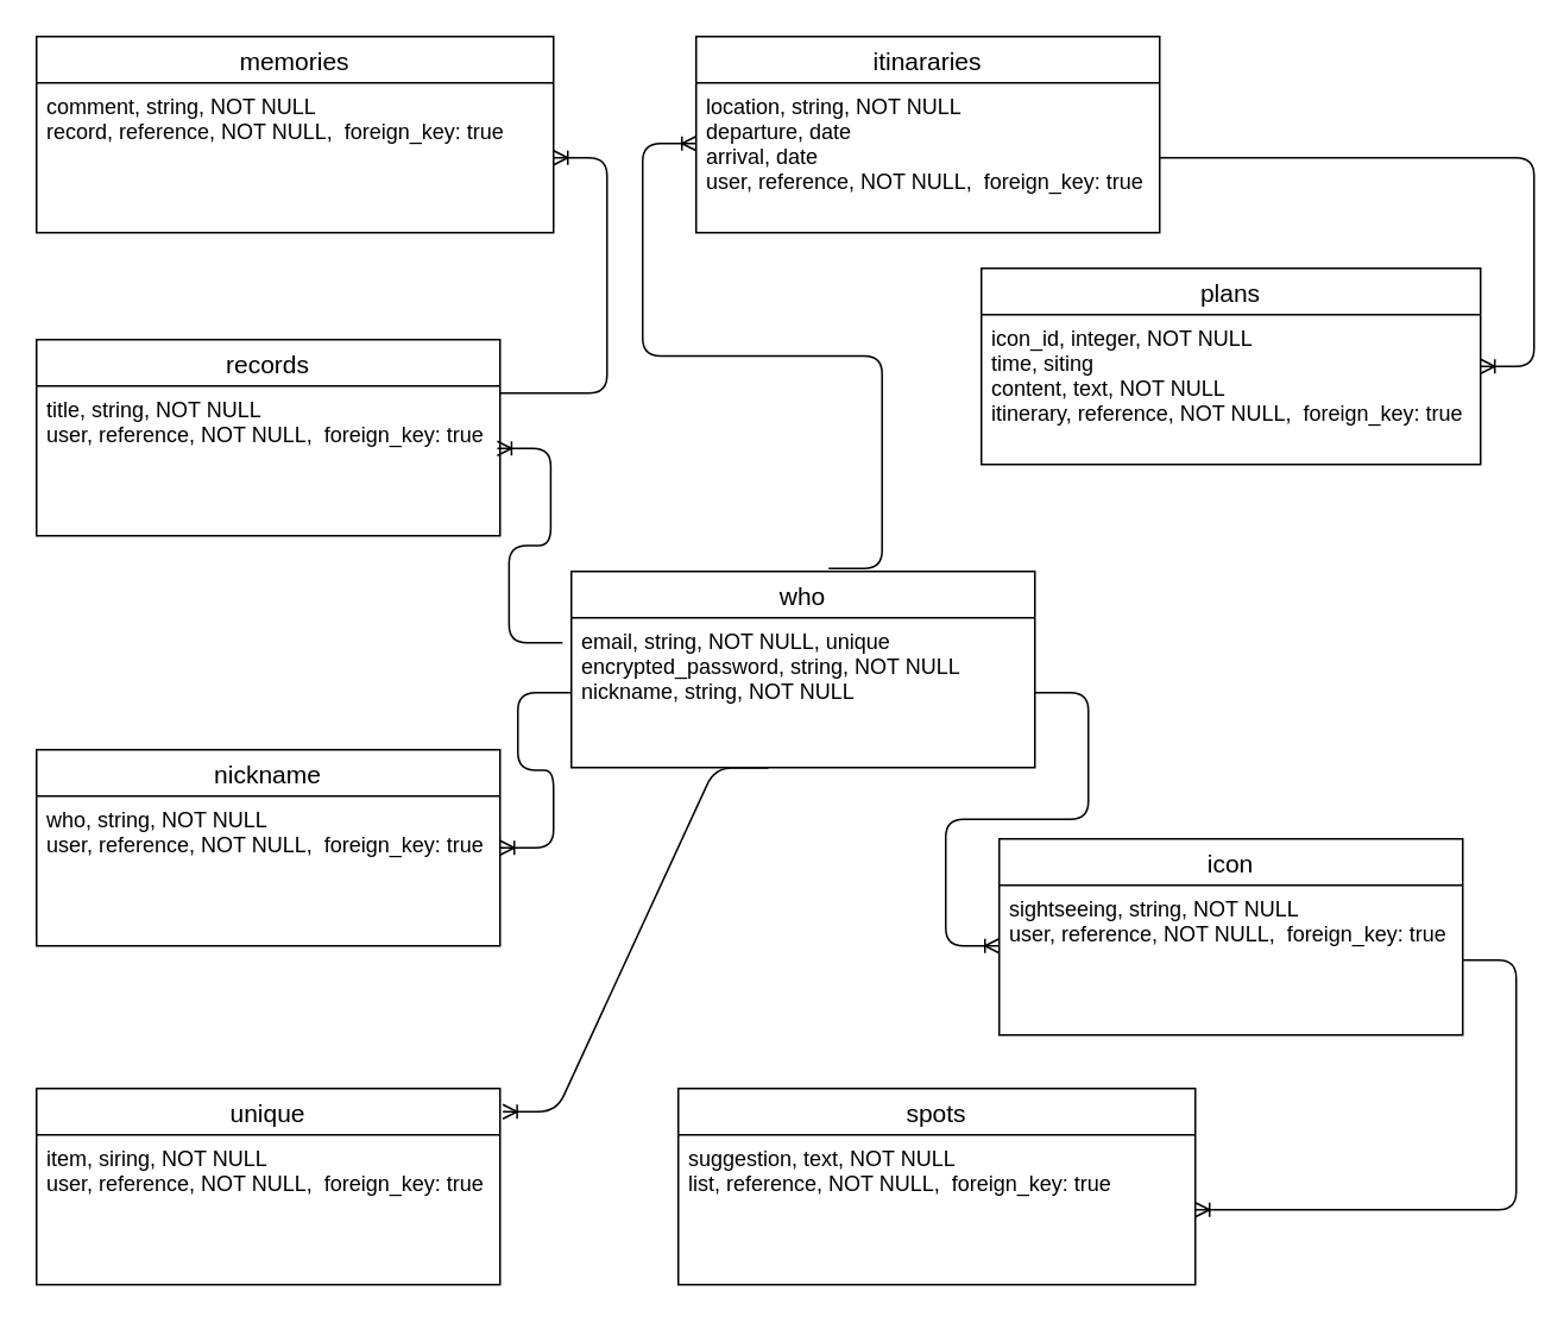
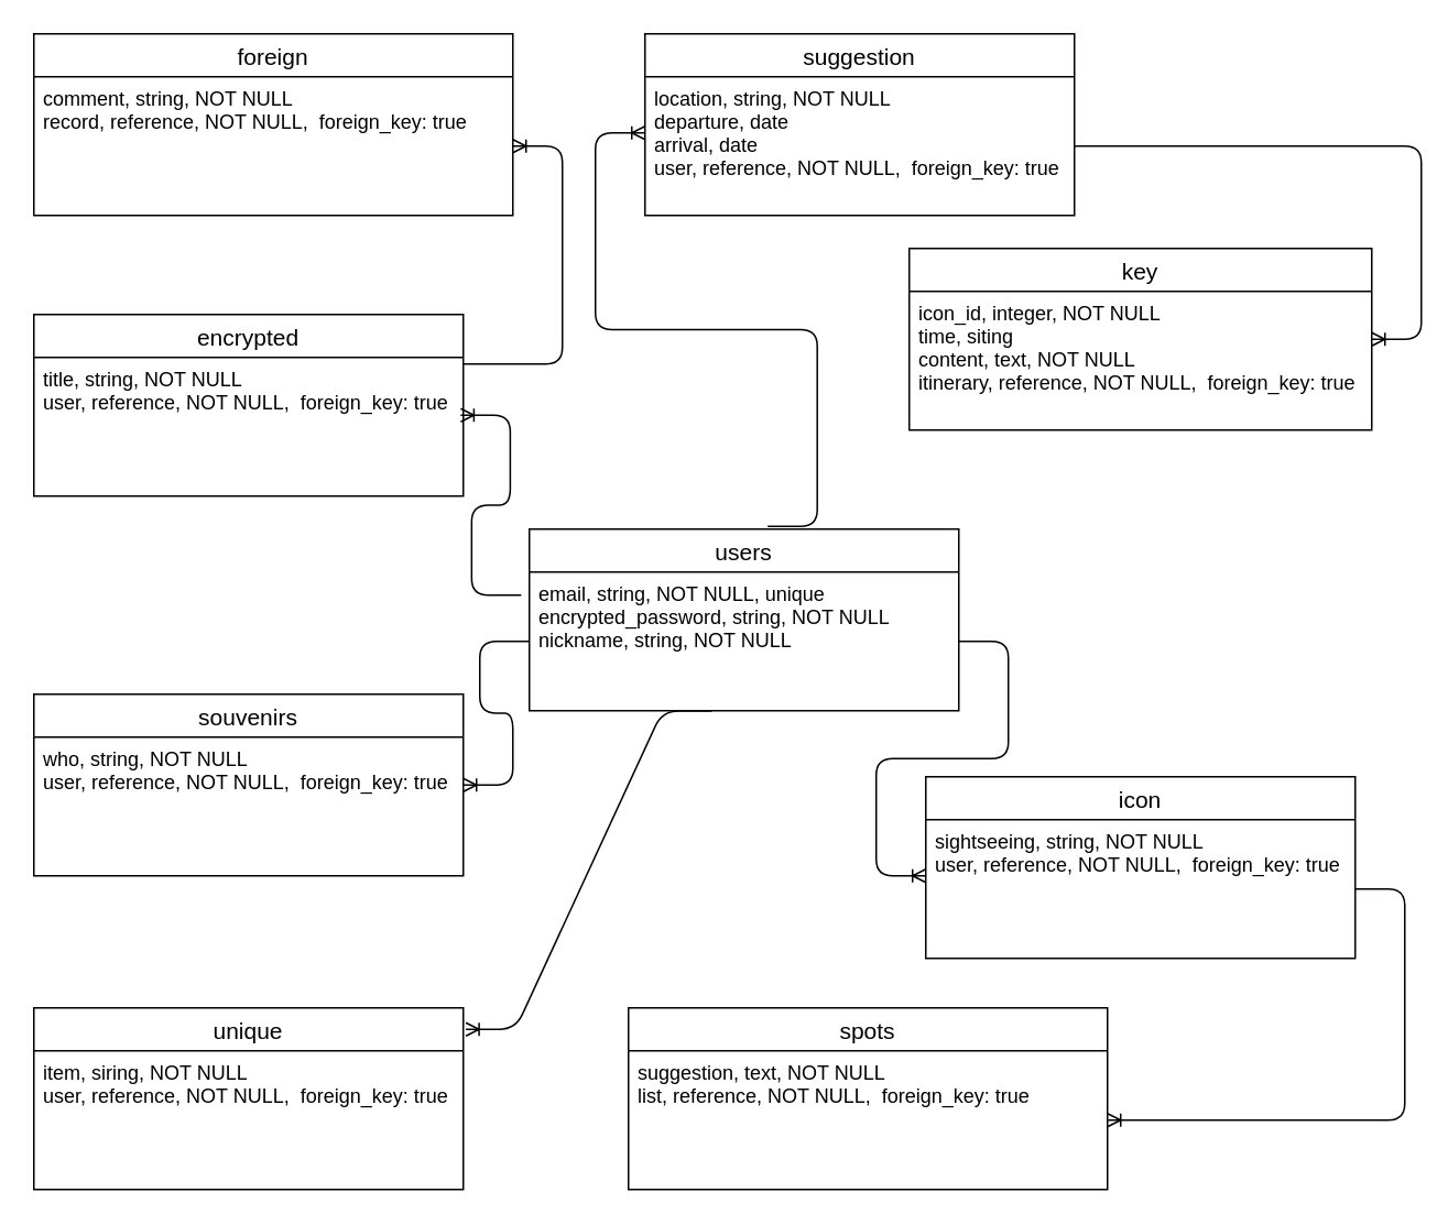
- <mxCell id="6" value="memories" style="swimlane;fontStyle=0;childLayout=stackLayout;horizontal=1;startSize=26;horizontalStack=0;resizeParent=1;resizeParentMax=0;resizeLast=0;collapsible=1;marginBottom=0;align=center;fontSize=14;" parent="1" vertex="1"><mxGeometry y="20" width="290" height="110" as="geometry" x="20" /></mxCell>
+ <mxCell id="6" value="foreign" style="swimlane;fontStyle=0;childLayout=stackLayout;horizontal=1;startSize=26;horizontalStack=0;resizeParent=1;resizeParentMax=0;resizeLast=0;collapsible=1;marginBottom=0;align=center;fontSize=14;" parent="1" vertex="1"><mxGeometry y="20" width="290" height="110" as="geometry" x="20" /></mxCell>
- <mxCell id="4" value="itinararies" style="swimlane;fontStyle=0;childLayout=stackLayout;horizontal=1;startSize=26;horizontalStack=0;resizeParent=1;resizeParentMax=0;resizeLast=0;collapsible=1;marginBottom=0;align=center;fontSize=14;" parent="1" vertex="1"><mxGeometry x="390" y="20" width="260" height="110" as="geometry" /></mxCell>
+ <mxCell id="4" value="suggestion" style="swimlane;fontStyle=0;childLayout=stackLayout;horizontal=1;startSize=26;horizontalStack=0;resizeParent=1;resizeParentMax=0;resizeLast=0;collapsible=1;marginBottom=0;align=center;fontSize=14;" parent="1" vertex="1"><mxGeometry x="390" y="20" width="260" height="110" as="geometry" /></mxCell>
- <mxCell id="18" value="plans" style="swimlane;fontStyle=0;childLayout=stackLayout;horizontal=1;startSize=26;horizontalStack=0;resizeParent=1;resizeParentMax=0;resizeLast=0;collapsible=1;marginBottom=0;align=center;fontSize=14;" parent="1" vertex="1"><mxGeometry x="550" y="150" width="280" height="110" as="geometry" /></mxCell>
+ <mxCell id="18" value="key" style="swimlane;fontStyle=0;childLayout=stackLayout;horizontal=1;startSize=26;horizontalStack=0;resizeParent=1;resizeParentMax=0;resizeLast=0;collapsible=1;marginBottom=0;align=center;fontSize=14;" parent="1" vertex="1"><mxGeometry x="550" y="150" width="280" height="110" as="geometry" /></mxCell>
- <mxCell id="8" value="records" style="swimlane;fontStyle=0;childLayout=stackLayout;horizontal=1;startSize=26;horizontalStack=0;resizeParent=1;resizeParentMax=0;resizeLast=0;collapsible=1;marginBottom=0;align=center;fontSize=14;" parent="1" vertex="1"><mxGeometry y="190" width="260" height="110" as="geometry" x="20" /></mxCell>
+ <mxCell id="8" value="encrypted" style="swimlane;fontStyle=0;childLayout=stackLayout;horizontal=1;startSize=26;horizontalStack=0;resizeParent=1;resizeParentMax=0;resizeLast=0;collapsible=1;marginBottom=0;align=center;fontSize=14;" parent="1" vertex="1"><mxGeometry y="190" width="260" height="110" as="geometry" x="20" /></mxCell>
- <mxCell id="2" value="who" style="swimlane;fontStyle=0;childLayout=stackLayout;horizontal=1;startSize=26;horizontalStack=0;resizeParent=1;resizeParentMax=0;resizeLast=0;collapsible=1;marginBottom=0;align=center;fontSize=14;" parent="1" vertex="1"><mxGeometry x="320" y="320" width="260" height="110" as="geometry" /></mxCell>
+ <mxCell id="2" value="users" style="swimlane;fontStyle=0;childLayout=stackLayout;horizontal=1;startSize=26;horizontalStack=0;resizeParent=1;resizeParentMax=0;resizeLast=0;collapsible=1;marginBottom=0;align=center;fontSize=14;" parent="1" vertex="1"><mxGeometry x="320" y="320" width="260" height="110" as="geometry" /></mxCell>
- <mxCell id="10" value="nickname" style="swimlane;fontStyle=0;childLayout=stackLayout;horizontal=1;startSize=26;horizontalStack=0;resizeParent=1;resizeParentMax=0;resizeLast=0;collapsible=1;marginBottom=0;align=center;fontSize=14;" parent="1" vertex="1"><mxGeometry y="420" width="260" height="110" as="geometry" x="20" /></mxCell>
+ <mxCell id="10" value="souvenirs" style="swimlane;fontStyle=0;childLayout=stackLayout;horizontal=1;startSize=26;horizontalStack=0;resizeParent=1;resizeParentMax=0;resizeLast=0;collapsible=1;marginBottom=0;align=center;fontSize=14;" parent="1" vertex="1"><mxGeometry y="420" width="260" height="110" as="geometry" x="20" /></mxCell>
